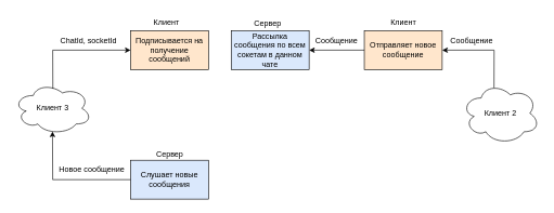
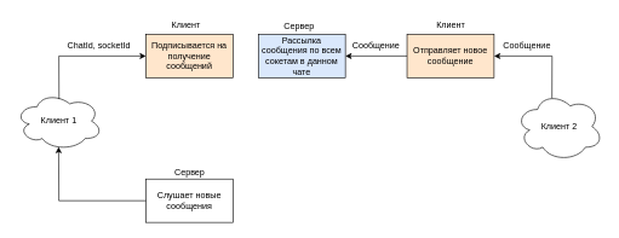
- <mxCell id="2" value="Клиент&amp;nbsp;3" style="ellipse;shape=cloud;whiteSpace=wrap;html=1;" vertex="1" parent="1"><mxGeometry x="20" y="127" width="120" height="80" as="geometry" /></mxCell>
+ <mxCell id="2" value="Клиент&amp;nbsp;1" style="ellipse;shape=cloud;whiteSpace=wrap;html=1;" vertex="1" parent="1"><mxGeometry x="20" y="127" width="120" height="80" as="geometry" /></mxCell>
- <mxCell id="9" value="Новое сообщение" style="text;html=1;align=center;verticalAlign=middle;resizable=0;points=[];autosize=1;strokeColor=none;fillColor=none;" vertex="1" parent="1"><mxGeometry x="80" y="247" width="120" height="30" as="geometry" /></mxCell>
- <mxCell id="5" value="Слушает новые сообщения" style="rounded=0;whiteSpace=wrap;html=1;fillColor=#dae8fc;" vertex="1" parent="1"><mxGeometry x="200" y="247" width="120" height="60" as="geometry" /></mxCell>
+ <mxCell id="5" value="Слушает новые сообщения" style="rounded=0;whiteSpace=wrap;html=1;" vertex="1" parent="1"><mxGeometry x="200" y="247" width="120" height="60" as="geometry" /></mxCell>
